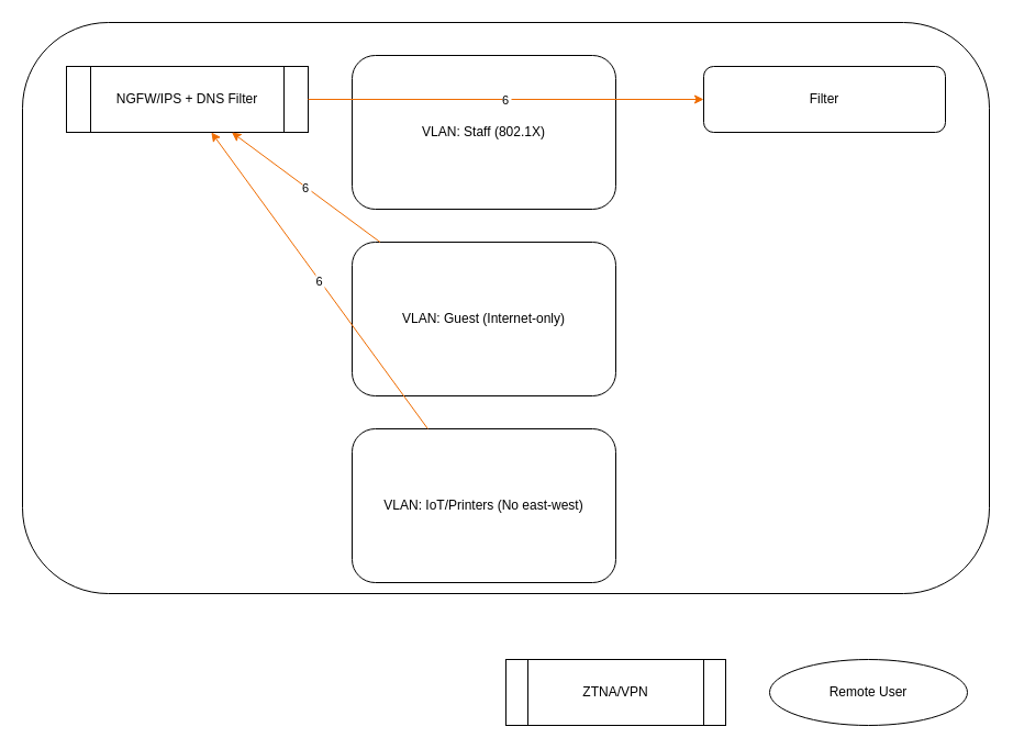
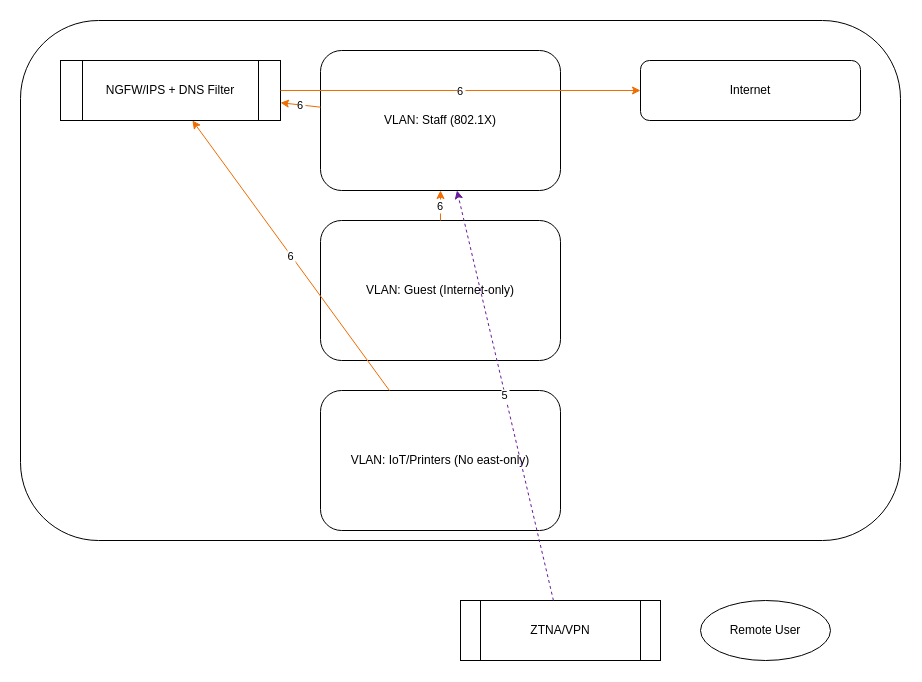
- <mxCell id="7" value="Filter" style="rounded=1;whiteSpace=wrap;html=1;strokeColor:#999;fillColor:#f7f7f7;" vertex="1" parent="1"><mxGeometry x="640" y="60" width="220" height="60" as="geometry" /></mxCell>
+ <mxCell id="7" value="Internet" style="rounded=1;whiteSpace=wrap;html=1;strokeColor:#999;fillColor:#f7f7f7;" vertex="1" parent="1"><mxGeometry x="640" y="60" width="220" height="60" as="geometry" /></mxCell>
+ <mxCell id="10" edge="1" parent="1" source="4" target="3" value="6" style="endArrow=classic;strokeColor=#ef6c00;"><mxGeometry relative="1" as="geometry" /></mxCell>
- <mxCell id="11" edge="1" parent="1" source="5" target="3" value="6" style="endArrow=classic;strokeColor=#ef6c00;"><mxGeometry relative="1" as="geometry" /></mxCell>
+ <mxCell id="11" edge="1" parent="1" source="5" target="4" value="6" style="endArrow=classic;strokeColor=#ef6c00;"><mxGeometry relative="1" as="geometry" /></mxCell>
+ <mxCell id="14" edge="1" parent="1" source="9" target="4" value="5" style="dashed=1;endArrow=classic;strokeColor=#6a1b9a;"><mxGeometry relative="1" as="geometry" /></mxCell>
- <mxCell id="6" value="VLAN: IoT/Printers (No east‑west)" style="rounded=1;whiteSpace=wrap;html=1;strokeColor:#ef6c00;fillColor:#fffaf3;" vertex="1" parent="1"><mxGeometry x="320" y="390" width="240" height="140" as="geometry" /></mxCell>
+ <mxCell id="6" value="VLAN: IoT/Printers (No east‑only)" style="rounded=1;whiteSpace=wrap;html=1;strokeColor:#ef6c00;fillColor:#fffaf3;" vertex="1" parent="1"><mxGeometry x="320" y="390" width="240" height="140" as="geometry" /></mxCell>
- <mxCell id="8" value="Remote User" style="shape=ellipse;whiteSpace=wrap;html=1;strokeColor:#666;fillColor:#fff;" vertex="1" parent="1"><mxGeometry x="700" y="600" width="180" height="60" as="geometry" /></mxCell>
+ <mxCell id="8" value="Remote User" style="shape=ellipse;whiteSpace=wrap;html=1;strokeColor:#666;fillColor:#fff;" vertex="1" parent="1"><mxGeometry x="700" y="600" width="130" height="60" as="geometry" /></mxCell>
